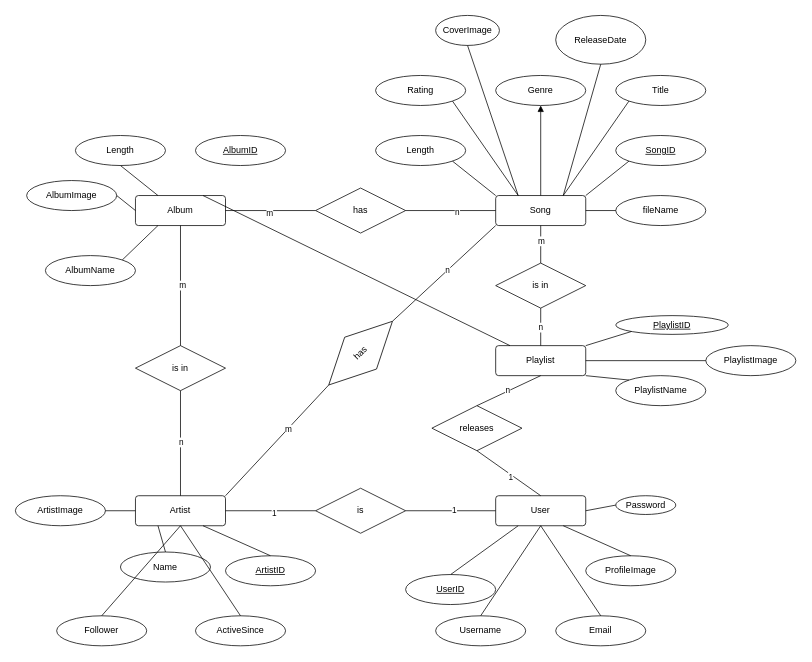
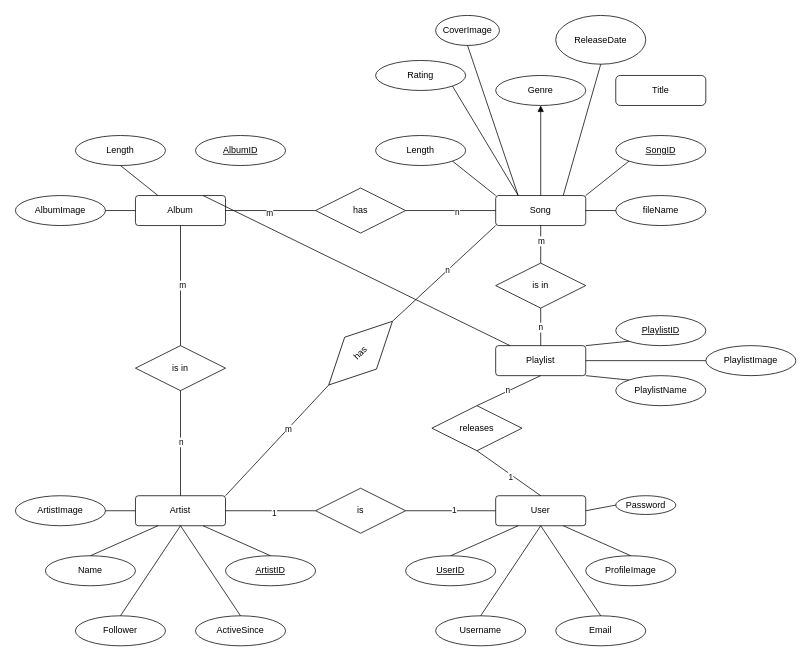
- <mxCell id="8" parent="1" style="ellipse;whiteSpace=wrap;html=1;align=center;" value="Rating" vertex="1"><mxGeometry as="geometry" height="40" width="120" x="500" y="100" /></mxCell>
+ <mxCell id="8" parent="1" style="ellipse;whiteSpace=wrap;html=1;align=center;" value="Rating" vertex="1"><mxGeometry x="500" y="80" as="geometry" height="40" width="120" /></mxCell>
- <mxCell id="5" parent="1" style="ellipse;whiteSpace=wrap;html=1;align=center;" value="Title" vertex="1"><mxGeometry as="geometry" height="40" width="120" x="820" y="100" /></mxCell>
+ <mxCell id="5" parent="1" style="whiteSpace=wrap;html=1;align=center;rounded=1;" value="Title" vertex="1"><mxGeometry as="geometry" height="40" width="120" x="820" y="100" /></mxCell>
- <mxCell edge="1" id="72" parent="1" source="5" style="endArrow=none;html=1;rounded=0;entryX=0.75;entryY=0;entryDx=0;entryDy=0;exitX=0;exitY=1;exitDx=0;exitDy=0;" target="2" value=""><mxGeometry as="geometry" relative="1"><mxPoint as="sourcePoint" x="320" y="280" /><mxPoint as="targetPoint" x="480" y="280" /></mxGeometry></mxCell>
- <mxCell id="25" parent="1" style="ellipse;whiteSpace=wrap;html=1;align=center;" value="AlbumImage" vertex="1"><mxGeometry x="35" y="240" as="geometry" height="40" width="120" /></mxCell>
+ <mxCell id="25" parent="1" style="ellipse;whiteSpace=wrap;html=1;align=center;" value="AlbumImage" vertex="1"><mxGeometry as="geometry" height="40" width="120" y="260" x="20" /></mxCell>
- <mxCell edge="1" id="75" parent="1" source="24" style="endArrow=none;html=1;rounded=0;entryX=0.25;entryY=1;entryDx=0;entryDy=0;exitX=1;exitY=0;exitDx=0;exitDy=0;" target="22" value=""><mxGeometry as="geometry" relative="1"><mxPoint as="sourcePoint" x="50" y="450" /><mxPoint as="targetPoint" x="210" y="450" /></mxGeometry></mxCell>
- <mxCell id="24" parent="1" style="ellipse;whiteSpace=wrap;html=1;align=center;" value="AlbumName" vertex="1"><mxGeometry as="geometry" height="40" width="120" x="60" y="340" /></mxCell>
- <mxCell id="43" parent="1" style="ellipse;whiteSpace=wrap;html=1;align=center;fontStyle=4;" value="PlaylistID" vertex="1"><mxGeometry x="820" y="420" as="geometry" height="25" width="150" /></mxCell>
+ <mxCell id="43" parent="1" style="ellipse;whiteSpace=wrap;html=1;align=center;fontStyle=4;" value="PlaylistID" vertex="1"><mxGeometry as="geometry" height="40" width="120" x="820" y="420" /></mxCell>
- <mxCell id="12" parent="1" style="ellipse;whiteSpace=wrap;html=1;align=center;" value="Name" vertex="1"><mxGeometry x="160" y="735" as="geometry" height="40" width="120" /></mxCell>
+ <mxCell id="12" parent="1" style="ellipse;whiteSpace=wrap;html=1;align=center;" value="Name" vertex="1"><mxGeometry as="geometry" height="40" width="120" x="60" y="740" /></mxCell>
- <mxCell id="17" parent="1" style="ellipse;whiteSpace=wrap;html=1;align=center;fontStyle=4;" value="UserID" vertex="1"><mxGeometry x="540" y="765" as="geometry" height="40" width="120" /></mxCell>
+ <mxCell id="17" parent="1" style="ellipse;whiteSpace=wrap;html=1;align=center;fontStyle=4;" value="UserID" vertex="1"><mxGeometry as="geometry" height="40" width="120" x="540" y="740" /></mxCell>
- <mxCell id="15" parent="1" style="ellipse;whiteSpace=wrap;html=1;align=center;" value="Follower" vertex="1"><mxGeometry x="75" y="820" as="geometry" height="40" width="120" /></mxCell>
+ <mxCell id="15" parent="1" style="ellipse;whiteSpace=wrap;html=1;align=center;" value="Follower" vertex="1"><mxGeometry as="geometry" height="40" width="120" x="100" y="820" /></mxCell>
